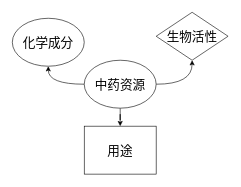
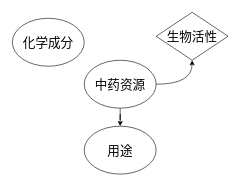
- <mxCell id="3" style="edgeStyle=orthogonalEdgeStyle;rounded=0;orthogonalLoop=1;jettySize=auto;html=1;exitX=0;exitY=0.5;exitDx=0;exitDy=0;curved=1;fontSize=21;" edge="1" parent="1" source="5" target="8"><mxGeometry relative="1" as="geometry" /></mxCell>
- <mxCell id="6" value="用途" style="whiteSpace=wrap;html=1;fontSize=21;rounded=0;" vertex="1" parent="1"><mxGeometry x="140" y="210" width="120" height="80" as="geometry" /></mxCell>
+ <mxCell id="6" value="用途" style="ellipse;whiteSpace=wrap;html=1;fontSize=21;" vertex="1" parent="1"><mxGeometry x="140" y="210" width="120" height="80" as="geometry" /></mxCell>
